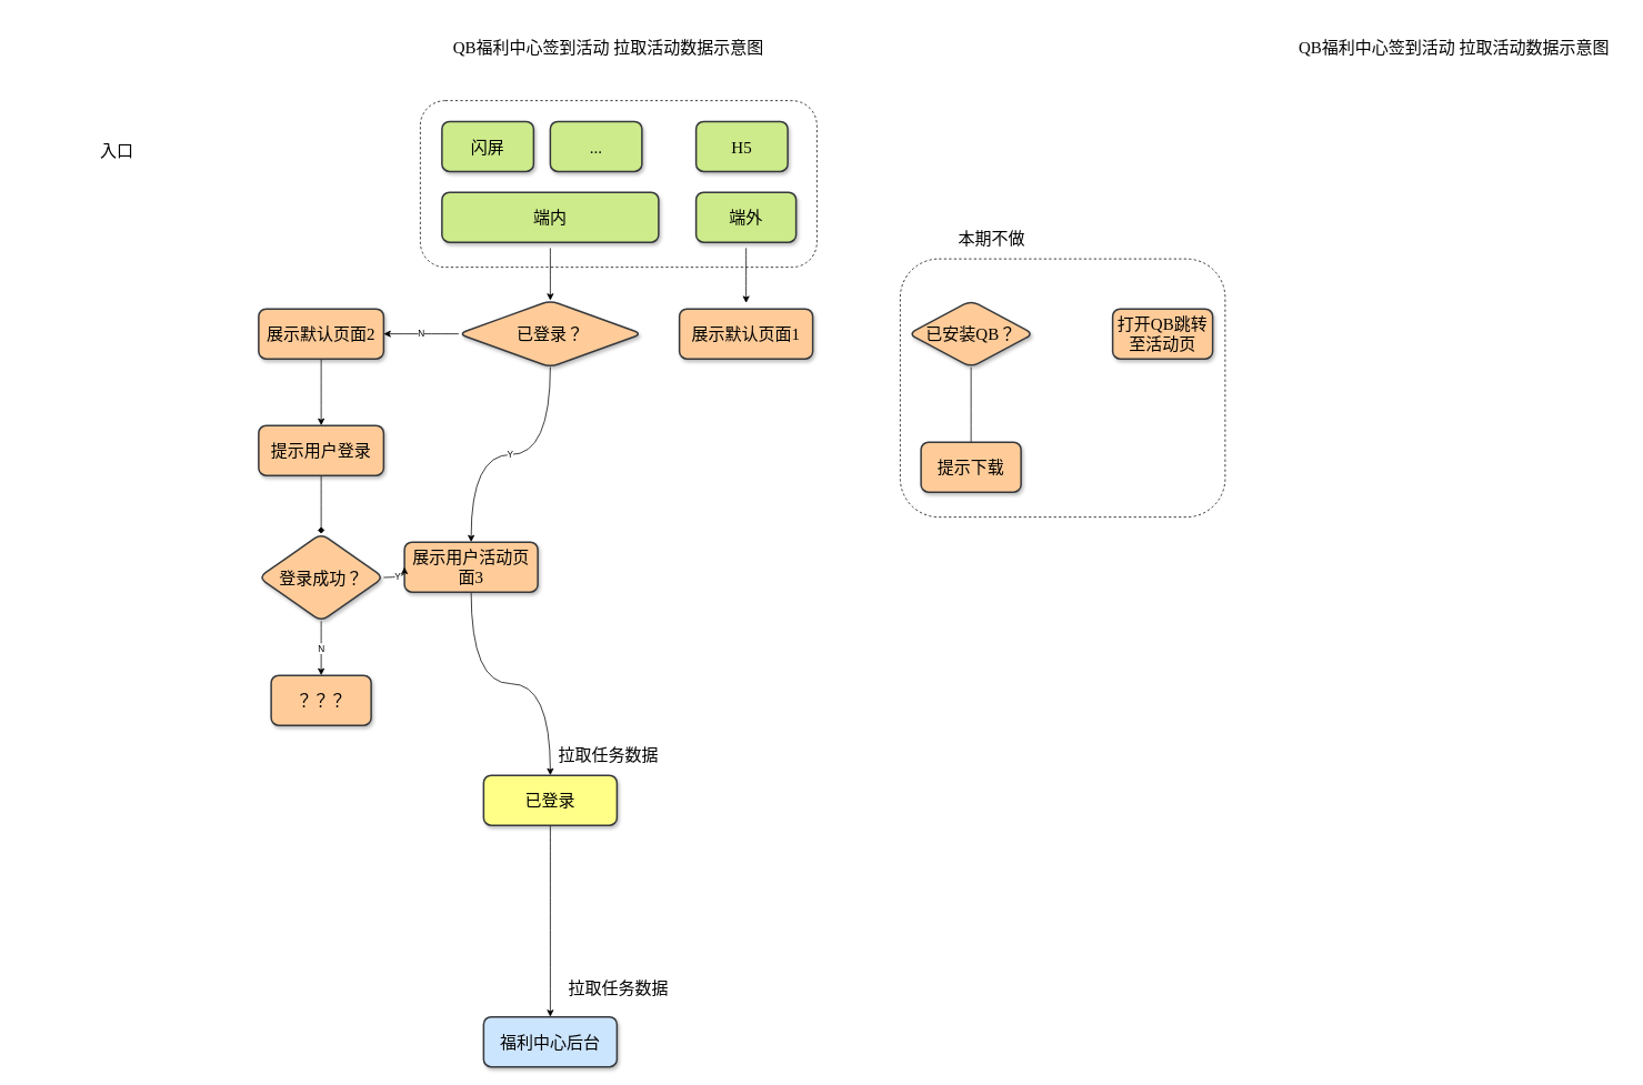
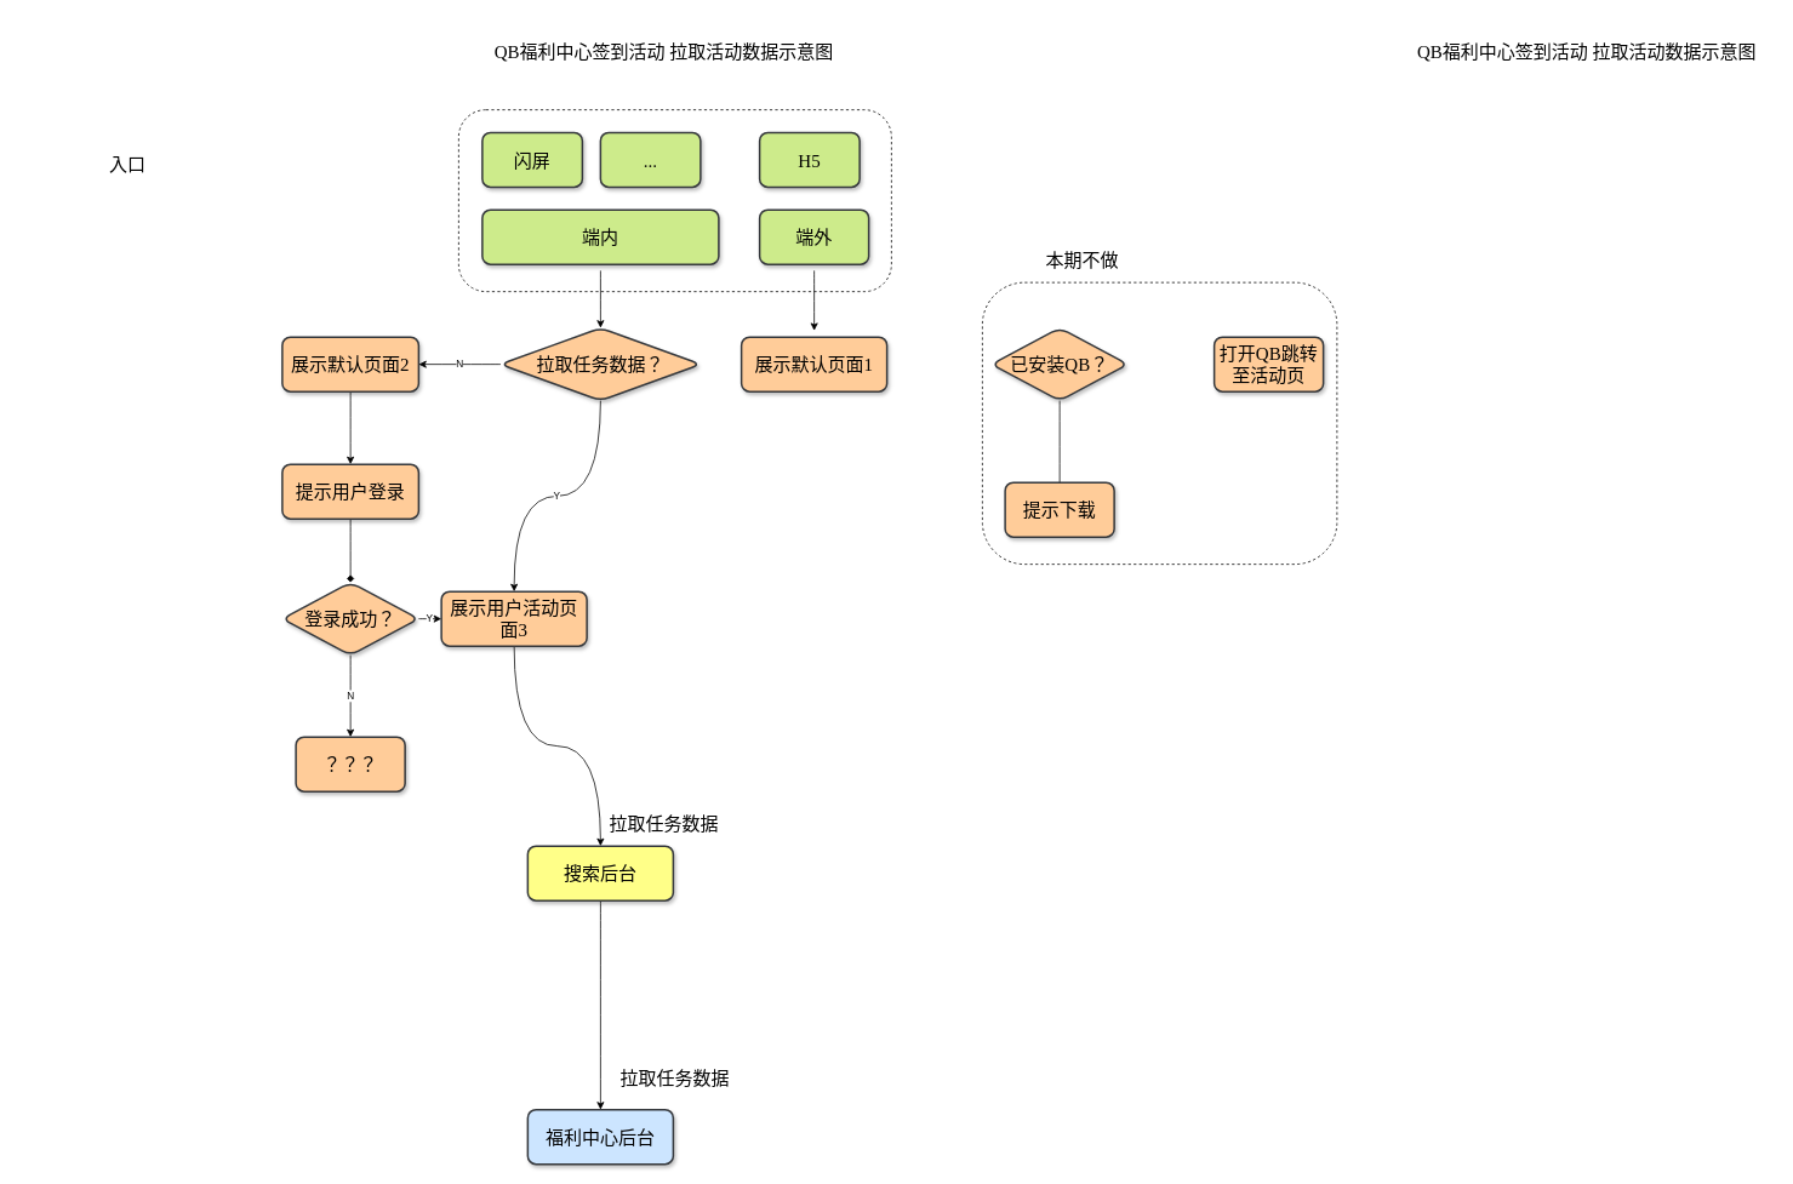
- <mxCell id="21" value="&lt;span style=&quot;font-size: 20px&quot;&gt;已登录？&lt;/span&gt;" style="rhombus;whiteSpace=wrap;html=1;rounded=1;shadow=1;fontFamily=Comic Sans MS;strokeColor=#36393d;strokeWidth=2;fillColor=#ffcc99;glass=0;" vertex="1" parent="1"><mxGeometry x="550" y="360" width="220" height="80" as="geometry" /></mxCell>
+ <mxCell id="21" value="&lt;span style=&quot;font-size: 20px&quot;&gt;拉取任务数据？&lt;/span&gt;" style="rhombus;whiteSpace=wrap;html=1;rounded=1;shadow=1;fontFamily=Comic Sans MS;strokeColor=#36393d;strokeWidth=2;fillColor=#ffcc99;glass=0;" vertex="1" parent="1"><mxGeometry x="550" y="360" width="220" height="80" as="geometry" /></mxCell>
- <mxCell id="36" value="&lt;span style=&quot;font-size: 20px&quot;&gt;登录成功？&lt;/span&gt;" style="rhombus;whiteSpace=wrap;html=1;rounded=1;shadow=1;fontFamily=Comic Sans MS;strokeColor=#36393d;strokeWidth=2;fillColor=#ffcc99;glass=0;" vertex="1" parent="1"><mxGeometry x="310" y="640" width="150" height="105" as="geometry" /></mxCell>
+ <mxCell id="36" value="&lt;span style=&quot;font-size: 20px&quot;&gt;登录成功？&lt;/span&gt;" style="rhombus;whiteSpace=wrap;html=1;rounded=1;shadow=1;fontFamily=Comic Sans MS;strokeColor=#36393d;strokeWidth=2;fillColor=#ffcc99;glass=0;" vertex="1" parent="1"><mxGeometry x="310" y="640" width="150" height="80" as="geometry" /></mxCell>
- <mxCell id="29" value="&lt;span style=&quot;font-size: 20px&quot;&gt;已登录&lt;/span&gt;" style="whiteSpace=wrap;html=1;rounded=1;shadow=1;fontFamily=Comic Sans MS;strokeColor=#36393d;strokeWidth=2;fillColor=#ffff88;glass=0;" vertex="1" parent="1"><mxGeometry x="580" y="930" width="160" height="60" as="geometry" /></mxCell>
+ <mxCell id="29" value="&lt;span style=&quot;font-size: 20px&quot;&gt;搜索后台&lt;/span&gt;" style="whiteSpace=wrap;html=1;rounded=1;shadow=1;fontFamily=Comic Sans MS;strokeColor=#36393d;strokeWidth=2;fillColor=#ffff88;glass=0;" vertex="1" parent="1"><mxGeometry x="580" y="930" width="160" height="60" as="geometry" /></mxCell>
